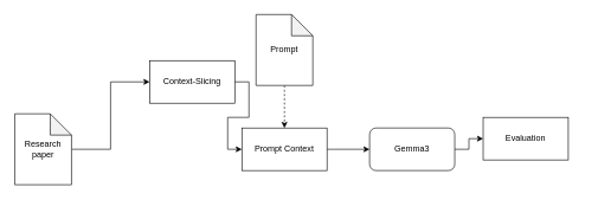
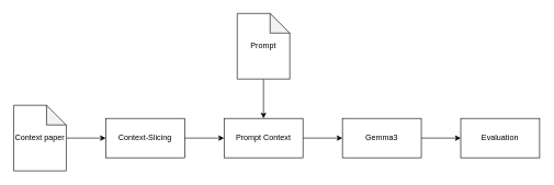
- <mxCell id="9" value="Context-Slicing" style="rounded=0;whiteSpace=wrap;html=1;labelBackgroundColor=none;" vertex="1" parent="1"><mxGeometry x="210" y="85" width="120" height="60" as="geometry" /></mxCell>
+ <mxCell id="9" value="Context-Slicing" style="rounded=0;whiteSpace=wrap;html=1;labelBackgroundColor=none;" vertex="1" parent="1"><mxGeometry x="160" y="180" width="120" height="60" as="geometry" /></mxCell>
- <mxCell id="4" style="edgeStyle=orthogonalEdgeStyle;rounded=0;orthogonalLoop=1;jettySize=auto;html=1;entryX=0.5;entryY=0;entryDx=0;entryDy=0;dashed=1;" edge="1" parent="1" source="5" target="12"><mxGeometry relative="1" as="geometry" /></mxCell>
+ <mxCell id="4" style="edgeStyle=orthogonalEdgeStyle;rounded=0;orthogonalLoop=1;jettySize=auto;html=1;entryX=0.5;entryY=0;entryDx=0;entryDy=0;" edge="1" parent="1" source="5" target="12"><mxGeometry relative="1" as="geometry" /></mxCell>
- <mxCell id="10" value="Evaluation" style="rounded=0;whiteSpace=wrap;html=1;labelBackgroundColor=none;" vertex="1" parent="1"><mxGeometry x="680" y="165" width="120" height="60" as="geometry" /></mxCell>
+ <mxCell id="10" value="Evaluation" style="rounded=0;whiteSpace=wrap;html=1;labelBackgroundColor=none;" vertex="1" parent="1"><mxGeometry x="700" y="180" width="120" height="60" as="geometry" /></mxCell>
- <mxCell id="7" value="Research paper" style="shape=note;whiteSpace=wrap;html=1;backgroundOutline=1;darkOpacity=0.05;labelBackgroundColor=none;" vertex="1" parent="1"><mxGeometry x="20" y="160" width="80" height="100" as="geometry" /></mxCell>
+ <mxCell id="7" value="Context paper" style="shape=note;whiteSpace=wrap;html=1;backgroundOutline=1;darkOpacity=0.05;labelBackgroundColor=none;" vertex="1" parent="1"><mxGeometry x="20" y="160" width="80" height="100" as="geometry" /></mxCell>
- <mxCell id="3" value="Gemma3" style="whiteSpace=wrap;html=1;labelBackgroundColor=none;rounded=1;" vertex="1" parent="1"><mxGeometry x="520" y="180" width="120" height="60" as="geometry" /></mxCell>
+ <mxCell id="3" value="Gemma3" style="rounded=0;whiteSpace=wrap;html=1;labelBackgroundColor=none;" vertex="1" parent="1"><mxGeometry x="520" y="180" width="120" height="60" as="geometry" /></mxCell>
